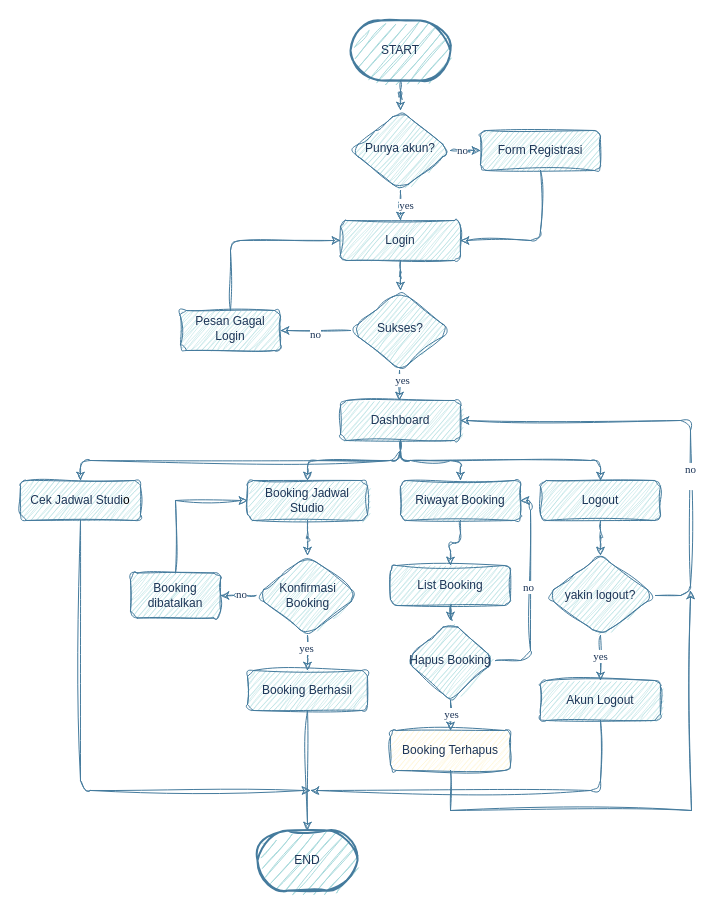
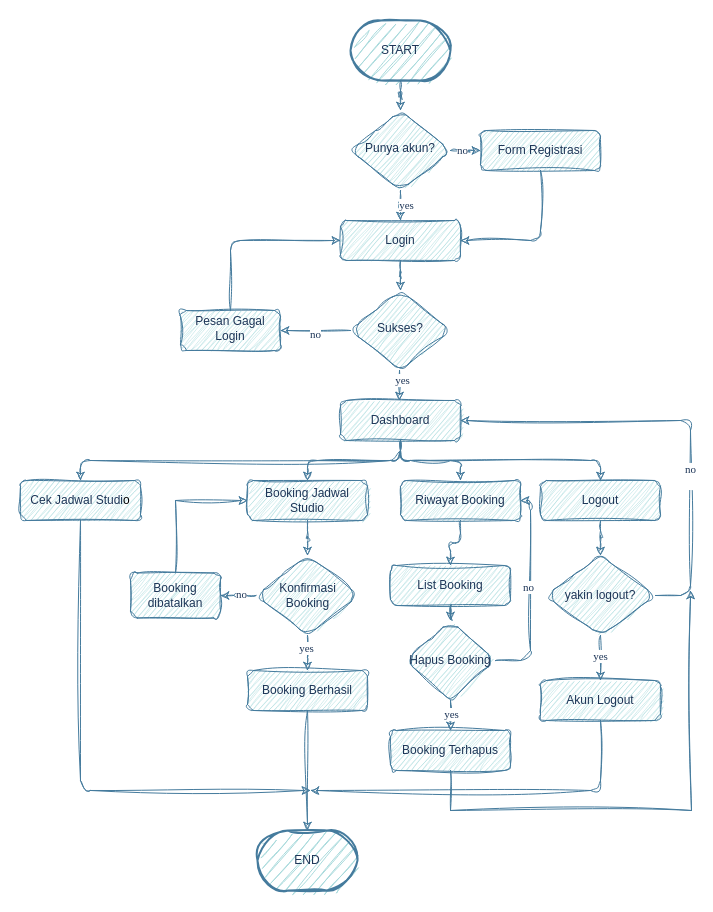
- <mxCell id="43" value="Booking Terhapus" style="whiteSpace=wrap;html=1;rounded=1;glass=0;strokeWidth=1;shadow=0;fillColor=#fff2cc;labelBackgroundColor=none;strokeColor=#457B9D;fontColor=#1D3557;sketch=1;curveFitting=1;jiggle=2;" vertex="1" parent="1"><mxGeometry x="390" y="730" width="120" height="40" as="geometry" /></mxCell>
+ <mxCell id="43" value="Booking Terhapus" style="whiteSpace=wrap;html=1;rounded=1;glass=0;strokeWidth=1;shadow=0;fillColor=#A8DADC;labelBackgroundColor=none;strokeColor=#457B9D;fontColor=#1D3557;sketch=1;curveFitting=1;jiggle=2;" vertex="1" parent="1"><mxGeometry x="390" y="730" width="120" height="40" as="geometry" /></mxCell>
